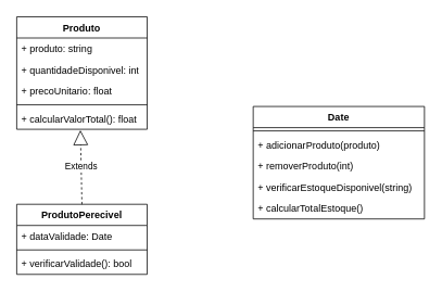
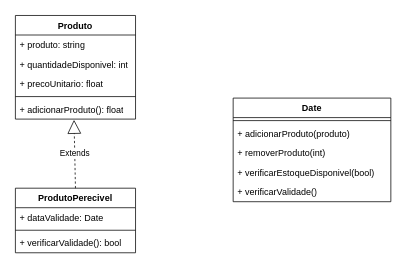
- <mxCell id="7" value="+ calcularValorTotal(): float" style="text;strokeColor=none;fillColor=none;align=left;verticalAlign=top;spacingLeft=4;spacingRight=4;overflow=hidden;rotatable=0;points=[[0,0.5],[1,0.5]];portConstraint=eastwest;whiteSpace=wrap;html=1;" vertex="1" parent="2"><mxGeometry y="112" width="160" height="26" as="geometry" /></mxCell>
+ <mxCell id="7" value="+ adicionarProduto(): float" style="text;strokeColor=none;fillColor=none;align=left;verticalAlign=top;spacingLeft=4;spacingRight=4;overflow=hidden;rotatable=0;points=[[0,0.5],[1,0.5]];portConstraint=eastwest;whiteSpace=wrap;html=1;" vertex="1" parent="2"><mxGeometry y="112" width="160" height="26" as="geometry" /></mxCell>
- <mxCell id="16" value="+ verificarEstoqueDisponivel(string)" style="text;strokeColor=none;fillColor=none;align=left;verticalAlign=top;spacingLeft=4;spacingRight=4;overflow=hidden;rotatable=0;points=[[0,0.5],[1,0.5]];portConstraint=eastwest;whiteSpace=wrap;html=1;" vertex="1" parent="12"><mxGeometry y="86" width="210" height="26" as="geometry" /></mxCell>
+ <mxCell id="16" value="+ verificarEstoqueDisponivel(bool)" style="text;strokeColor=none;fillColor=none;align=left;verticalAlign=top;spacingLeft=4;spacingRight=4;overflow=hidden;rotatable=0;points=[[0,0.5],[1,0.5]];portConstraint=eastwest;whiteSpace=wrap;html=1;" vertex="1" parent="12"><mxGeometry y="86" width="210" height="26" as="geometry" /></mxCell>
- <mxCell id="17" value="+ calcularTotalEstoque()" style="text;strokeColor=none;fillColor=none;align=left;verticalAlign=top;spacingLeft=4;spacingRight=4;overflow=hidden;rotatable=0;points=[[0,0.5],[1,0.5]];portConstraint=eastwest;whiteSpace=wrap;html=1;" vertex="1" parent="12"><mxGeometry y="112" width="210" height="26" as="geometry" /></mxCell>
+ <mxCell id="17" value="+ verificarValidade()" style="text;strokeColor=none;fillColor=none;align=left;verticalAlign=top;spacingLeft=4;spacingRight=4;overflow=hidden;rotatable=0;points=[[0,0.5],[1,0.5]];portConstraint=eastwest;whiteSpace=wrap;html=1;" vertex="1" parent="12"><mxGeometry y="112" width="210" height="26" as="geometry" /></mxCell>
